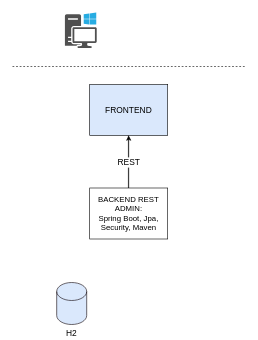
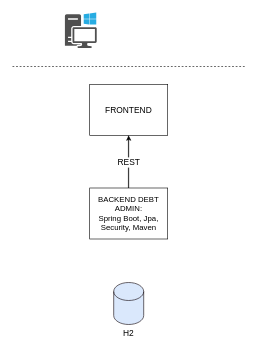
- <mxCell id="2" value="&lt;font style=&quot;font-size: 14px&quot;&gt;FRONTEND&lt;/font&gt;" style="rounded=1;whiteSpace=wrap;html=1;fillColor=#dae8fc;arcSize=0;" vertex="1" parent="1"><mxGeometry x="149" y="140" width="130" height="85" as="geometry" /></mxCell>
+ <mxCell id="2" value="&lt;font style=&quot;font-size: 14px&quot;&gt;FRONTEND&lt;/font&gt;" style="rounded=1;whiteSpace=wrap;html=1;fillColor=#ffffff;arcSize=0;" vertex="1" parent="1"><mxGeometry x="149" y="140" width="130" height="85" as="geometry" /></mxCell>
- <mxCell id="9" value="&lt;span style=&quot;font-size: 13px&quot;&gt;BACKEND REST ADMIN:&lt;br&gt;Spring Boot, Jpa, Security, Maven&lt;br&gt;&lt;/span&gt;" style="rounded=1;whiteSpace=wrap;html=1;fillColor=#ffffff;arcSize=0;" vertex="1" parent="1"><mxGeometry x="149" y="312.5" width="130" height="85" as="geometry" /></mxCell>
+ <mxCell id="9" value="&lt;span style=&quot;font-size: 13px&quot;&gt;BACKEND DEBT ADMIN:&lt;br&gt;Spring Boot, Jpa, Security, Maven&lt;br&gt;&lt;/span&gt;" style="rounded=1;whiteSpace=wrap;html=1;fillColor=#ffffff;arcSize=0;" vertex="1" parent="1"><mxGeometry x="149" y="312.5" width="130" height="85" as="geometry" /></mxCell>
- <mxCell id="12" value="H2" style="shape=cylinder3;whiteSpace=wrap;html=1;boundedLbl=1;backgroundOutline=1;size=15;strokeWidth=1;fontSize=14;align=center;fillColor=#dae8fc;strokeColor=#0F0207;labelPosition=center;verticalLabelPosition=bottom;verticalAlign=top;" vertex="1" parent="1"><mxGeometry x="94" y="470" width="50" height="70" as="geometry" /></mxCell>
+ <mxCell id="12" value="H2" style="shape=cylinder3;whiteSpace=wrap;html=1;boundedLbl=1;backgroundOutline=1;size=15;strokeWidth=1;fontSize=14;align=center;fillColor=#dae8fc;strokeColor=#0F0207;labelPosition=center;verticalLabelPosition=bottom;verticalAlign=top;" vertex="1" parent="1"><mxGeometry x="189" y="470" width="50" height="70" as="geometry" /></mxCell>
